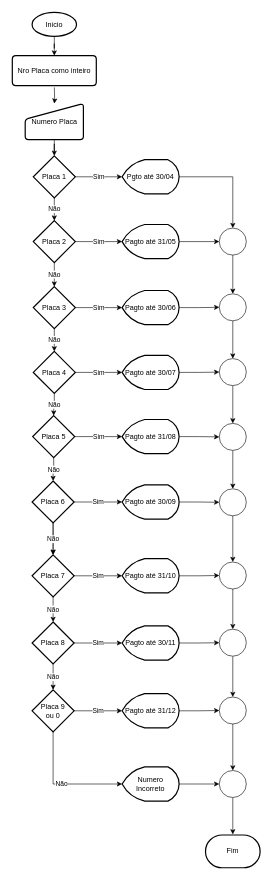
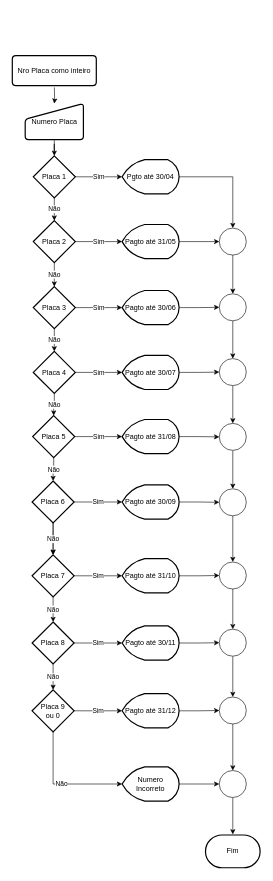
- <mxCell id="3" value="Inicio" style="strokeWidth=2;html=1;shape=mxgraph.flowchart.start_1;whiteSpace=wrap;" parent="1" vertex="1"><mxGeometry x="53" y="20" width="74" height="40" as="geometry" /></mxCell>
- <mxCell id="2" value="" style="edgeStyle=orthogonalEdgeStyle;rounded=0;orthogonalLoop=1;jettySize=auto;html=1;" parent="1" source="3" target="73" edge="1"><mxGeometry relative="1" as="geometry" /></mxCell>
